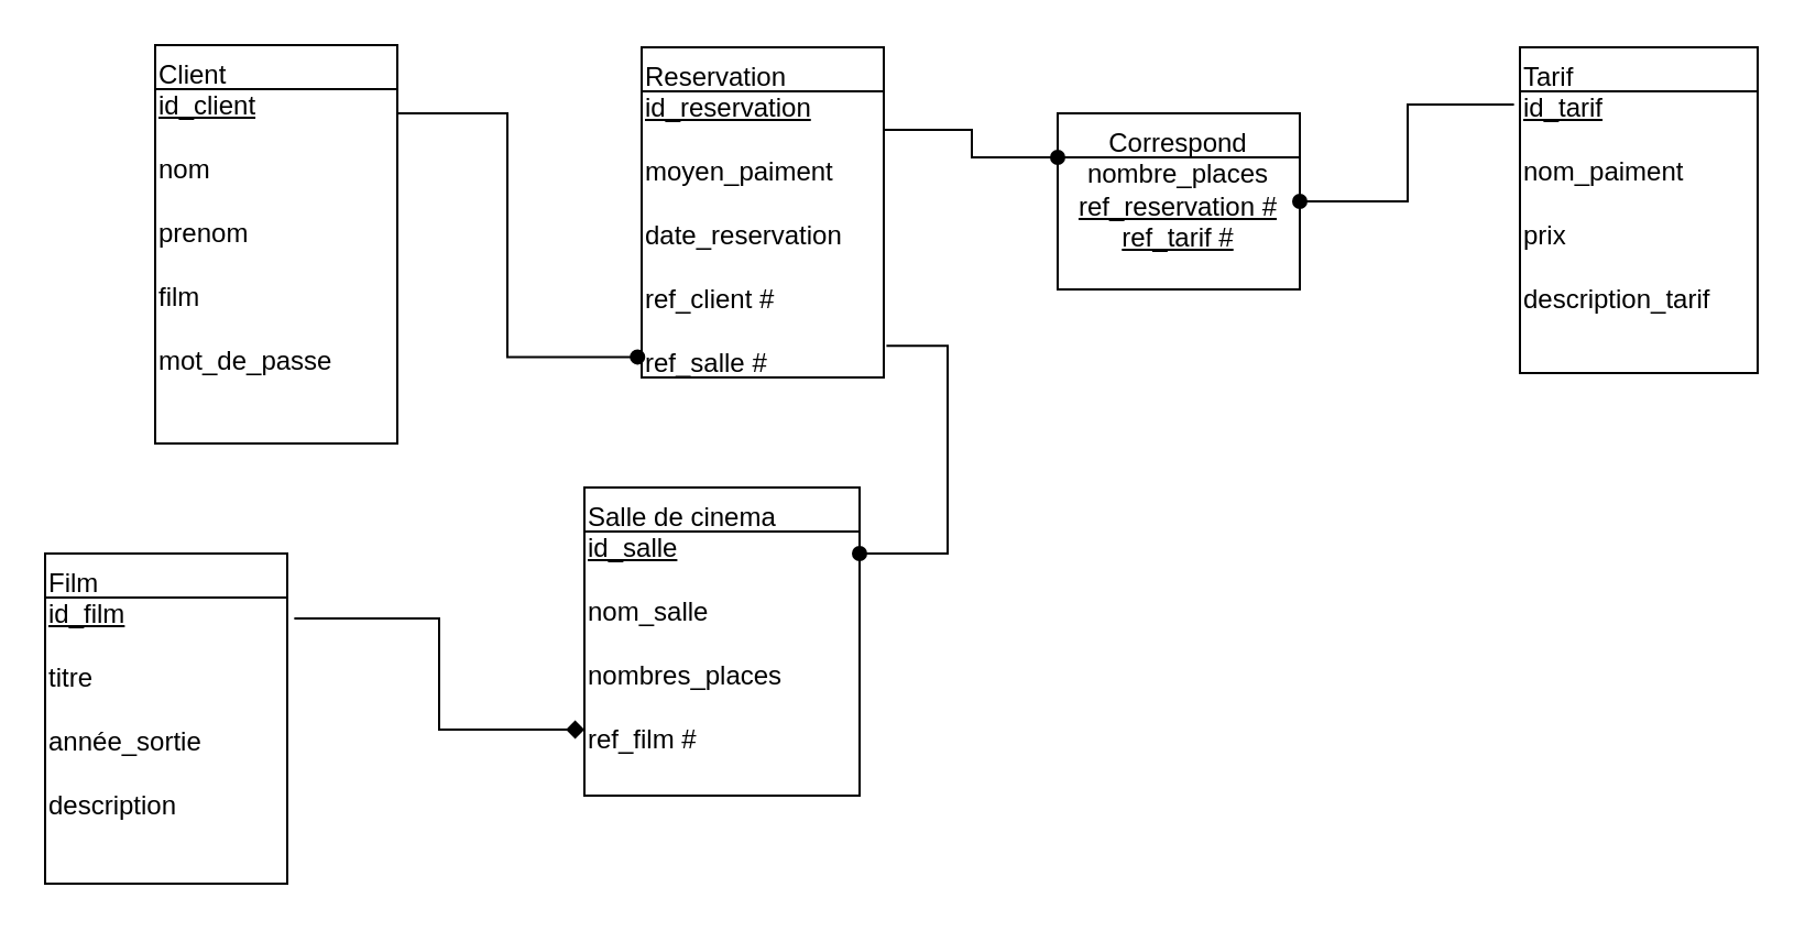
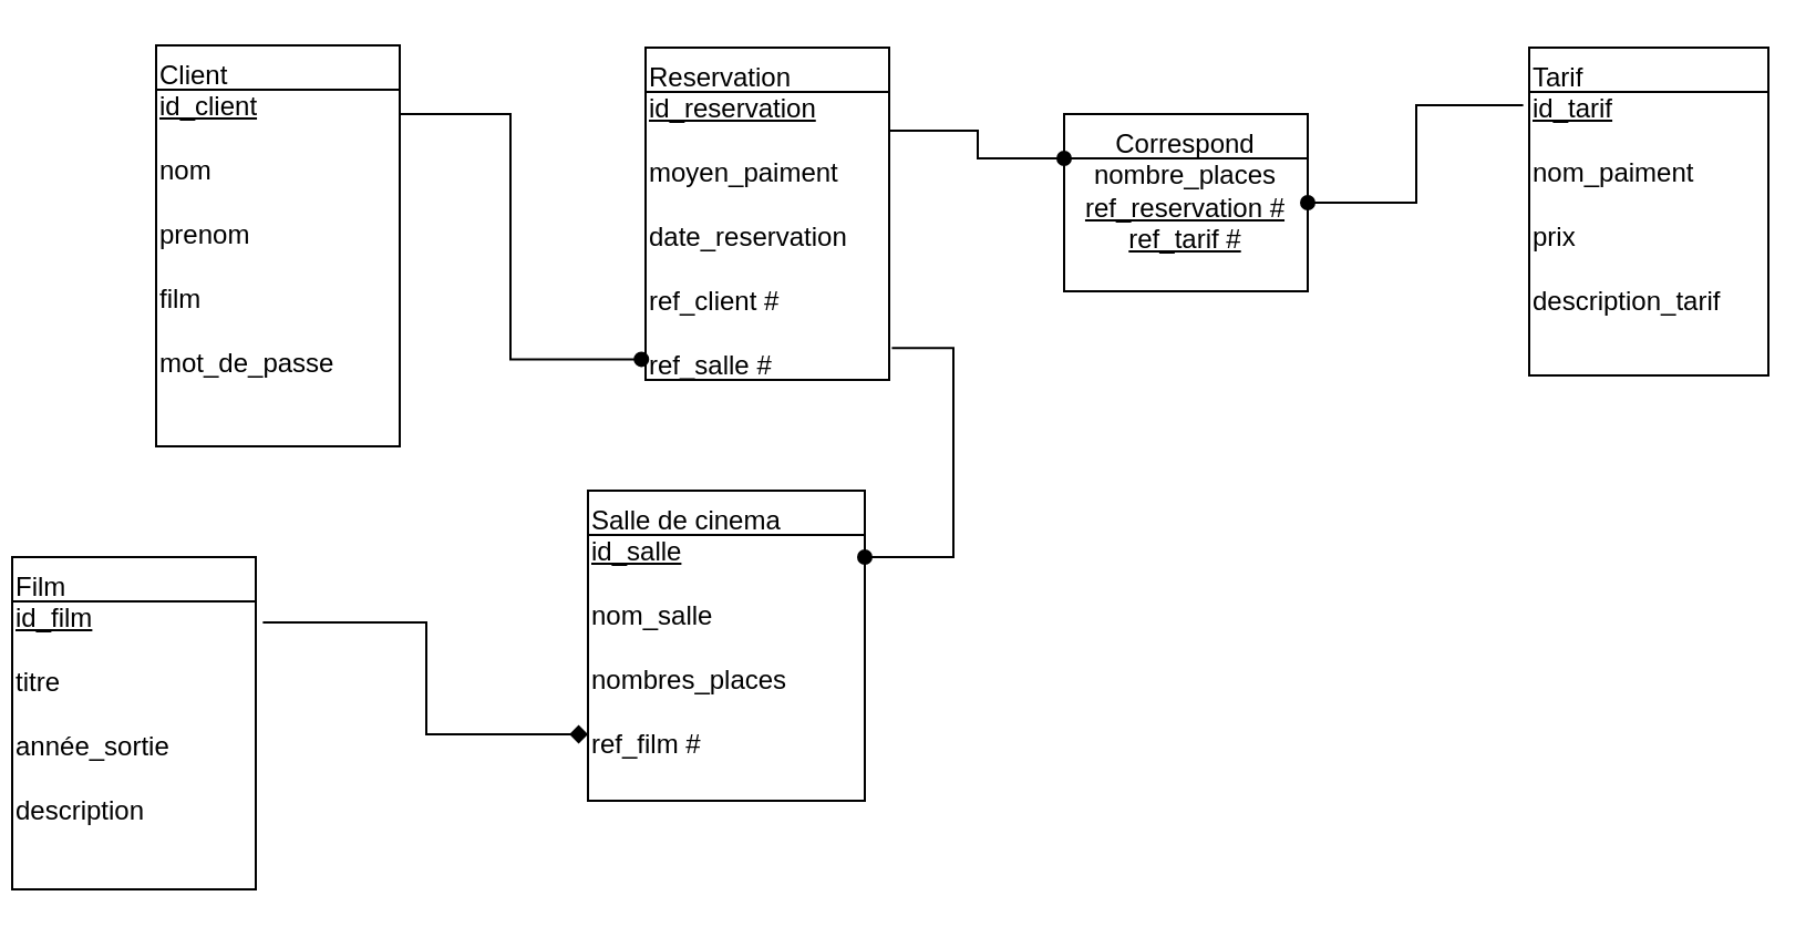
- <mxCell id="7" value="Film&amp;nbsp;&lt;br&gt;&lt;u&gt;id_film&lt;br&gt;&lt;/u&gt;&lt;br&gt;titre&lt;br&gt;&lt;br&gt;année_sortie&lt;br&gt;&lt;br&gt;description&amp;nbsp;&lt;br&gt;" style="shape=internalStorage;whiteSpace=wrap;html=1;backgroundOutline=1;align=left;verticalAlign=top;dx=0;dy=20;" vertex="1" parent="1"><mxGeometry x="20" y="251" width="110" height="150" as="geometry" /></mxCell>
+ <mxCell id="7" value="Film&amp;nbsp;&lt;br&gt;&lt;u&gt;id_film&lt;br&gt;&lt;/u&gt;&lt;br&gt;titre&lt;br&gt;&lt;br&gt;année_sortie&lt;br&gt;&lt;br&gt;description&amp;nbsp;&lt;br&gt;" style="shape=internalStorage;whiteSpace=wrap;html=1;backgroundOutline=1;align=left;verticalAlign=top;dx=0;dy=20;" vertex="1" parent="1"><mxGeometry x="5" y="251" width="110" height="150" as="geometry" /></mxCell>
